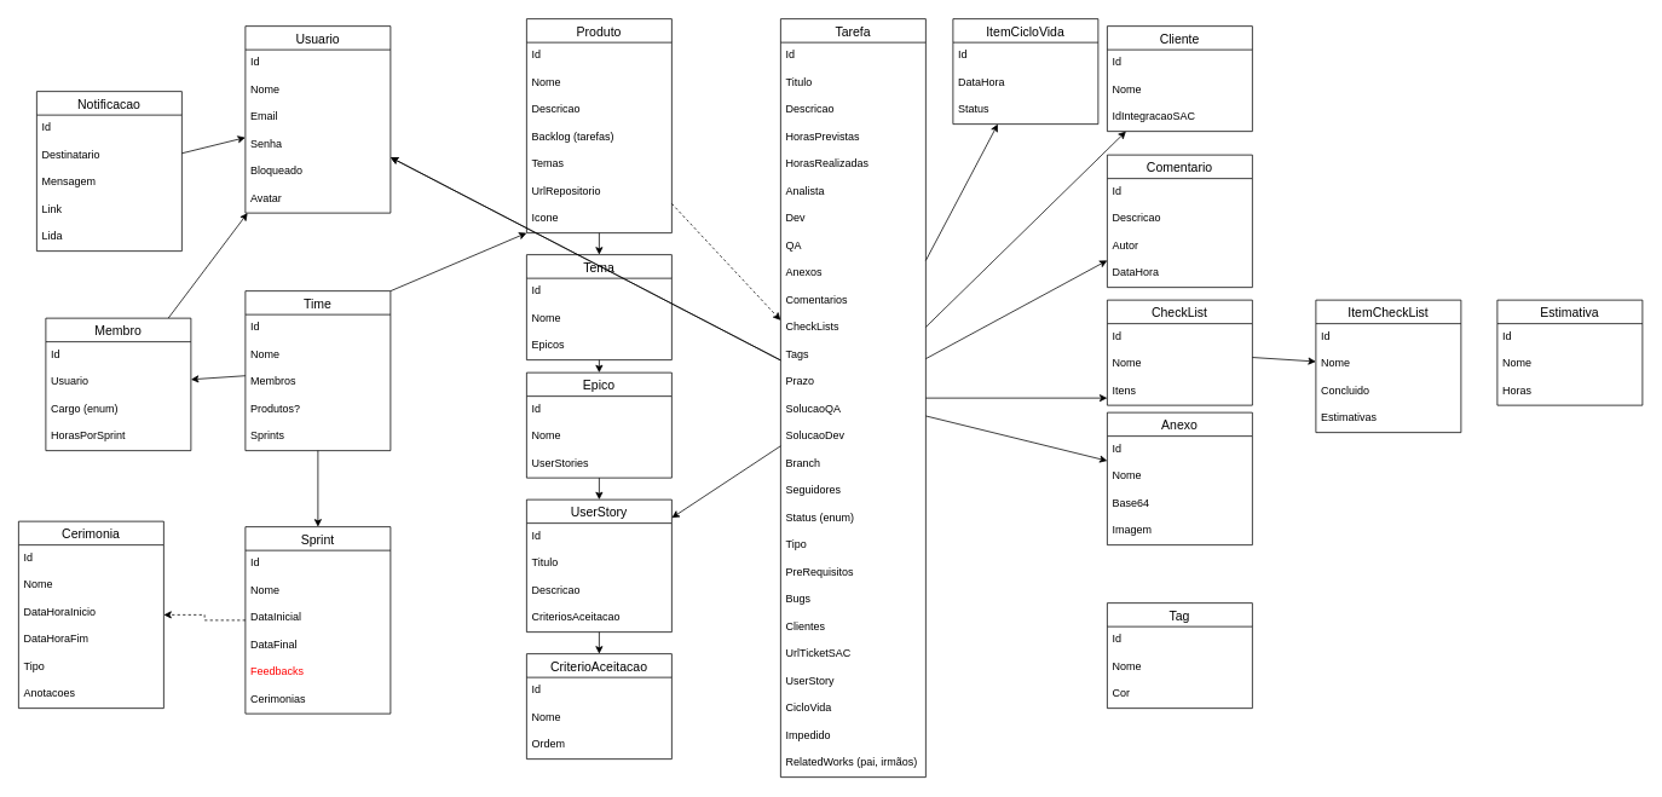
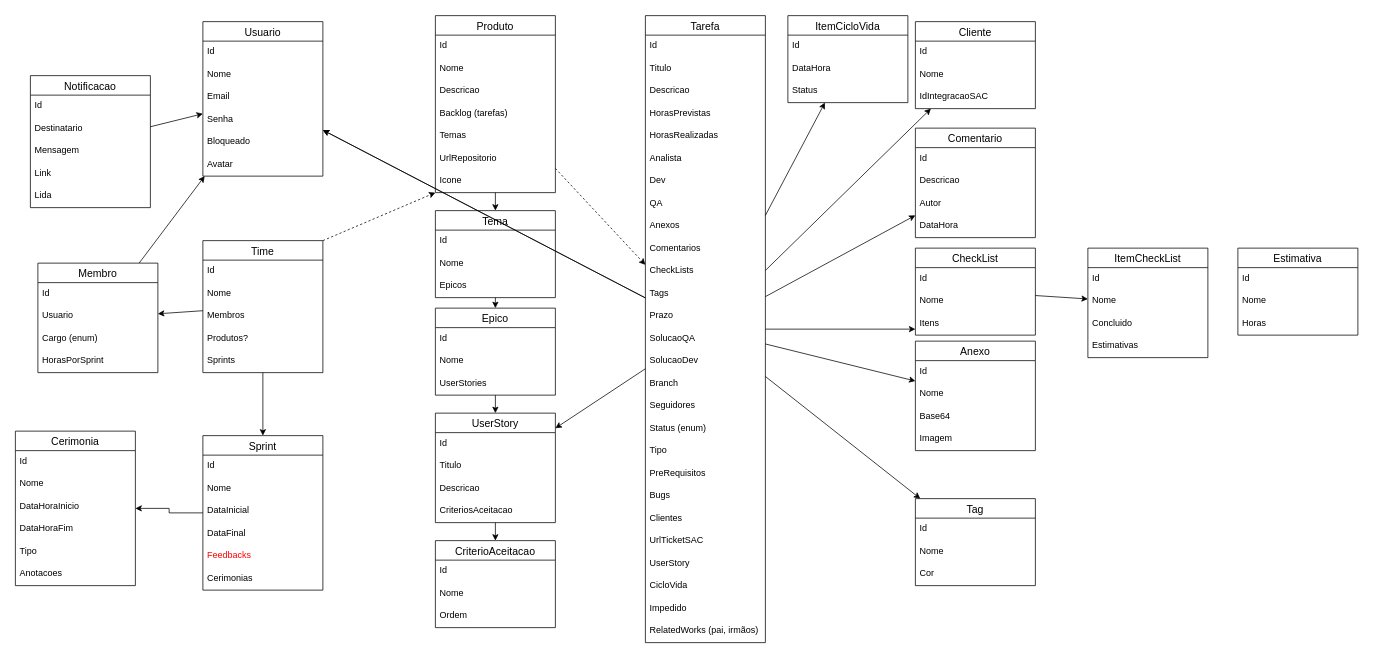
- <mxCell id="20" style="rounded=0;orthogonalLoop=1;jettySize=auto;html=1;orthogonal=1;edgeStyle=orthogonalEdgeStyle;noEdgeStyle=1;" parent="1" source="23" target="12" edge="1"><mxGeometry relative="1" as="geometry" /></mxCell>
+ <mxCell id="20" style="rounded=0;orthogonalLoop=1;jettySize=auto;html=1;orthogonal=1;edgeStyle=orthogonalEdgeStyle;noEdgeStyle=1;dashed=1;" parent="1" source="23" target="12" edge="1"><mxGeometry relative="1" as="geometry" /></mxCell>
+ <mxCell id="88" style="edgeStyle=none;rounded=0;orthogonalLoop=1;jettySize=auto;html=1;" parent="1" source="89" target="78" edge="1"><mxGeometry relative="1" as="geometry" /></mxCell>
- <mxCell id="2" style="edgeStyle=orthogonalEdgeStyle;rounded=0;orthogonalLoop=1;jettySize=auto;html=1;dashed=1;" parent="1" source="3" target="142" edge="1"><mxGeometry relative="1" as="geometry" /></mxCell>
+ <mxCell id="2" style="edgeStyle=orthogonalEdgeStyle;rounded=0;orthogonalLoop=1;jettySize=auto;html=1;" parent="1" source="3" target="142" edge="1"><mxGeometry relative="1" as="geometry" /></mxCell>
